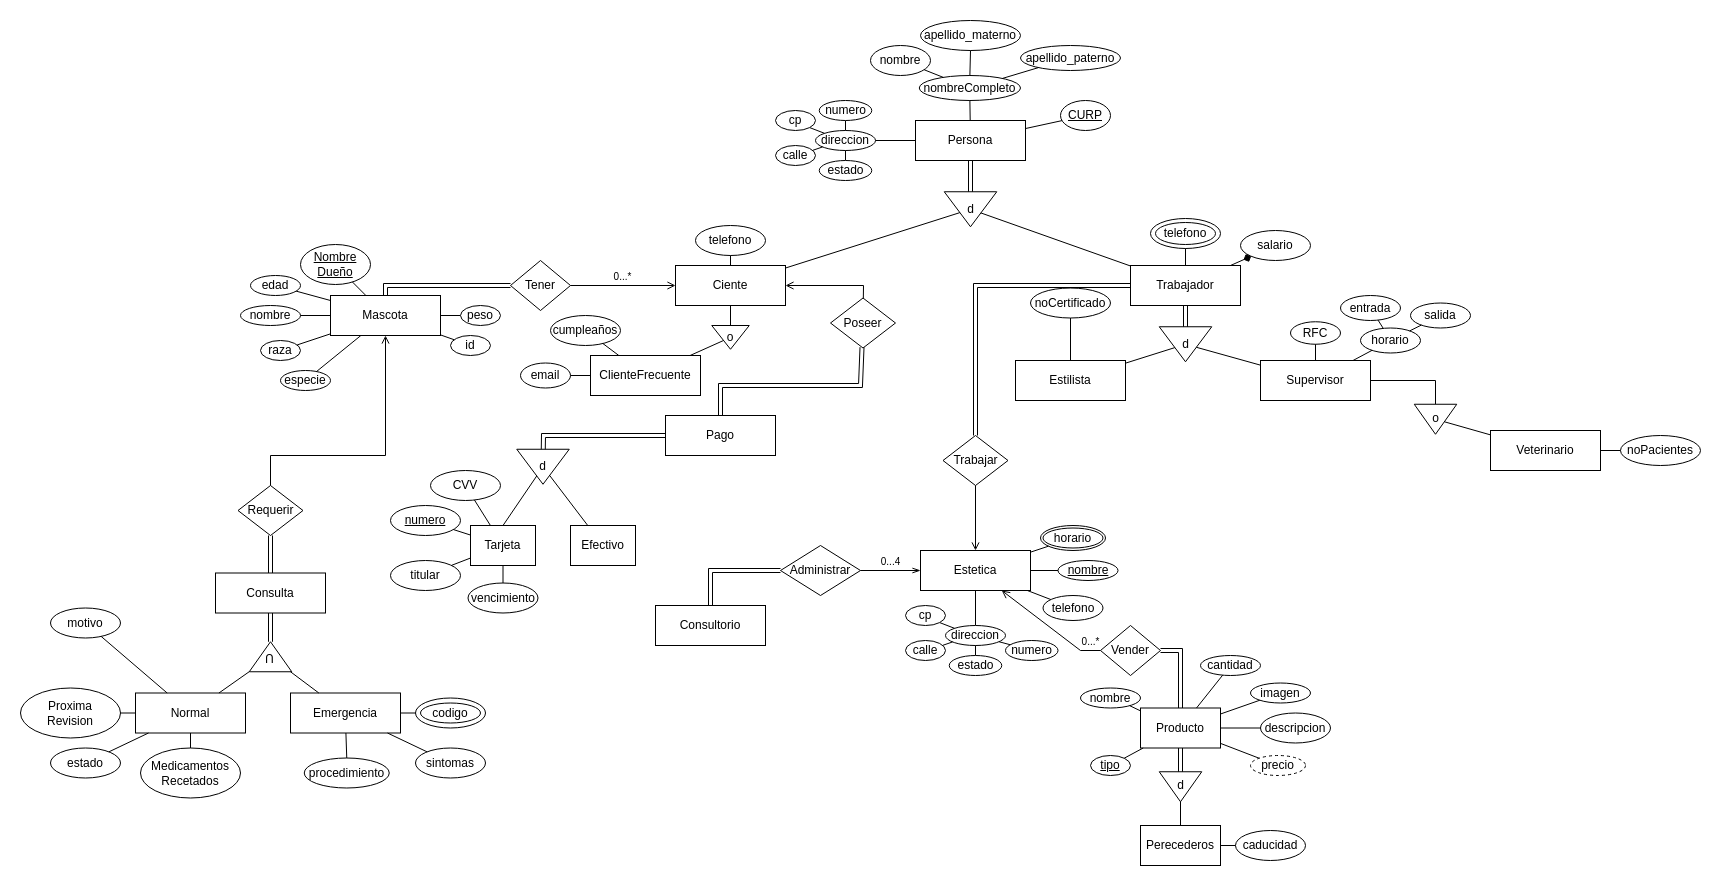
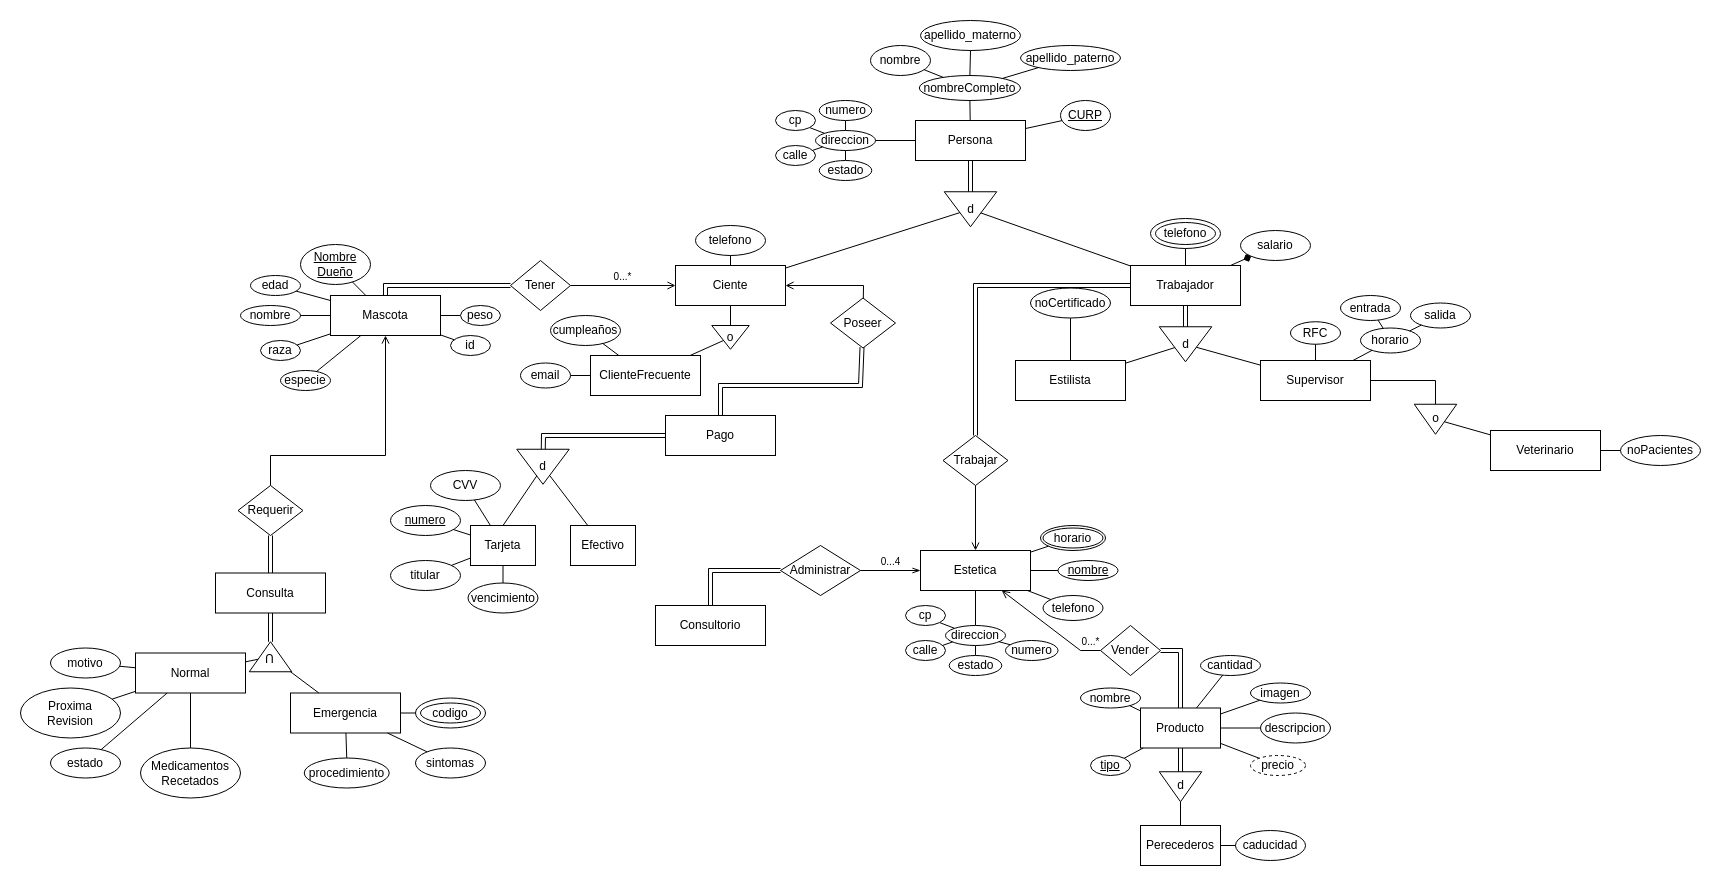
- <mxCell id="132" value="motivo" style="ellipse;whiteSpace=wrap;html=1;fontStyle=0" parent="1" vertex="1"><mxGeometry x="50" y="607.5" width="70" height="30" as="geometry" /></mxCell>
+ <mxCell id="132" value="motivo" style="ellipse;whiteSpace=wrap;html=1;fontStyle=0" parent="1" vertex="1"><mxGeometry x="50" y="647.5" width="70" height="30" as="geometry" /></mxCell>
- <mxCell id="129" value="Normal" style="rounded=0;whiteSpace=wrap;html=1;" parent="1" vertex="1"><mxGeometry x="135" y="692.5" width="110" height="40" as="geometry" /></mxCell>
+ <mxCell id="129" value="Normal" style="rounded=0;whiteSpace=wrap;html=1;" parent="1" vertex="1"><mxGeometry x="135" y="652.5" width="110" height="40" as="geometry" /></mxCell>
